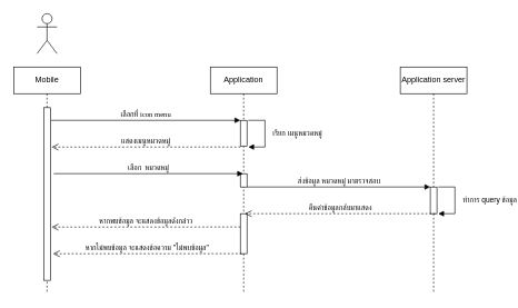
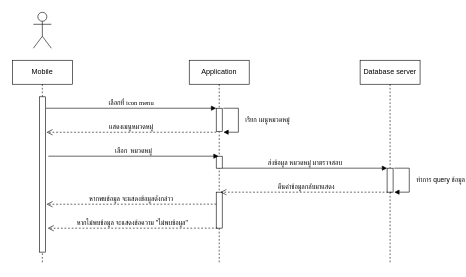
- <mxCell id="9" value="Application server" style="shape=umlLifeline;perimeter=lifelinePerimeter;whiteSpace=wrap;html=1;container=1;collapsible=0;recursiveResize=0;outlineConnect=0;" parent="1" vertex="1"><mxGeometry x="600" y="100" width="100" height="340" as="geometry" /></mxCell>
+ <mxCell id="9" value="Database server" style="shape=umlLifeline;perimeter=lifelinePerimeter;whiteSpace=wrap;html=1;container=1;collapsible=0;recursiveResize=0;outlineConnect=0;" parent="1" vertex="1"><mxGeometry x="600" y="100" width="100" height="340" as="geometry" /></mxCell>
